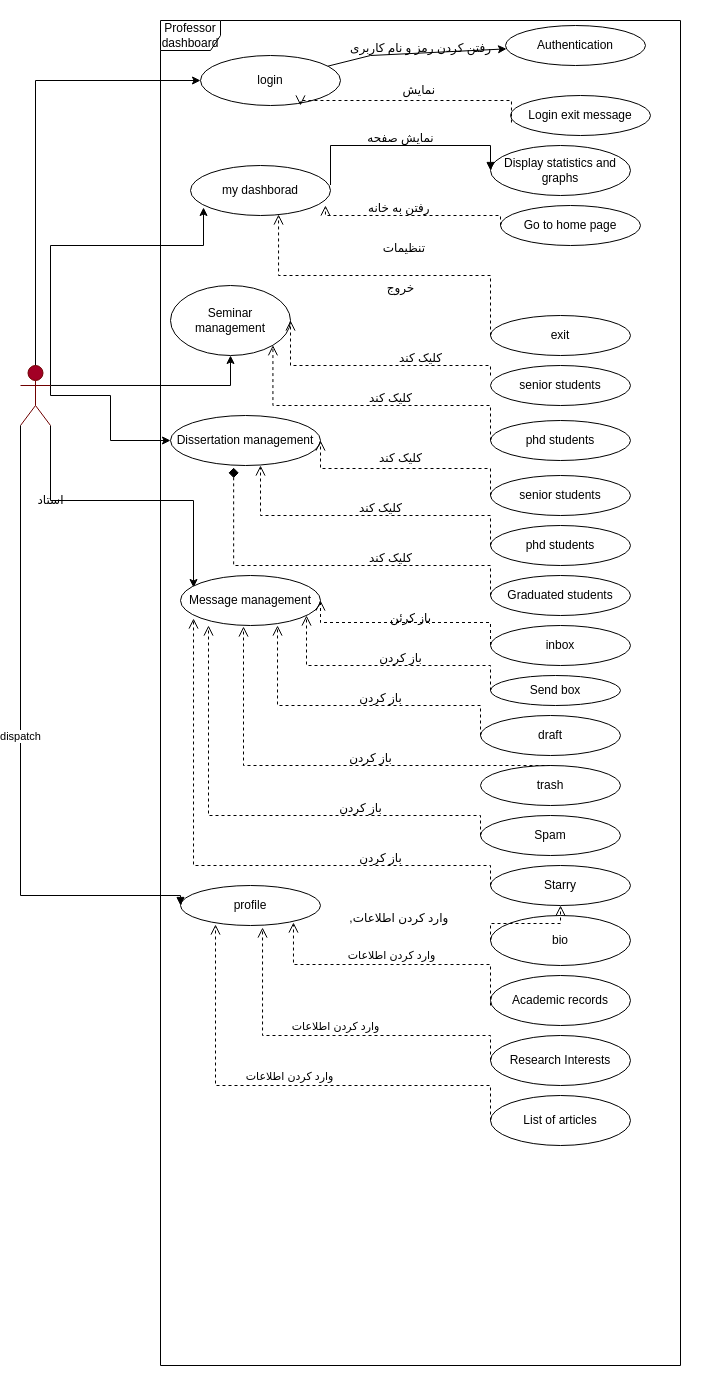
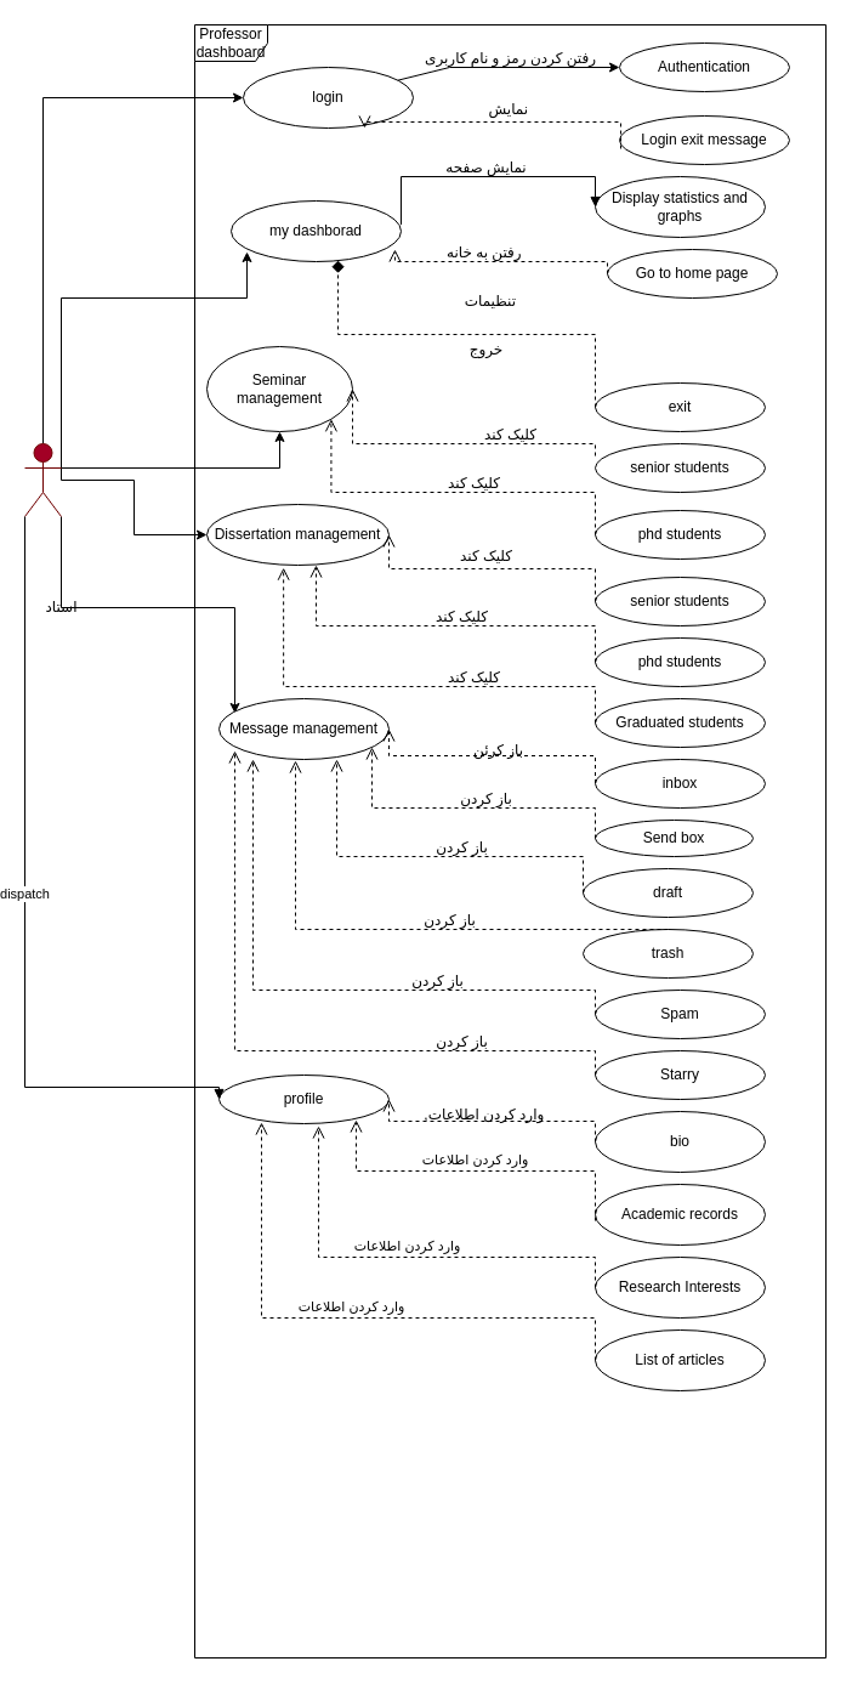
- <mxCell id="10" value="Authentication" style="ellipse;whiteSpace=wrap;html=1;" vertex="1" parent="1"><mxGeometry x="505" y="25" width="140" height="40" as="geometry" /></mxCell>
+ <mxCell id="10" value="Authentication" style="ellipse;whiteSpace=wrap;html=1;" vertex="1" parent="1"><mxGeometry x="510" y="35" width="140" height="40" as="geometry" /></mxCell>
- <mxCell id="19" value="" style="html=1;verticalAlign=bottom;endArrow=open;dashed=1;endSize=8;edgeStyle=elbowEdgeStyle;elbow=vertical;curved=0;rounded=0;entryX=0.629;entryY=0.98;entryDx=0;entryDy=0;entryPerimeter=0;exitX=0;exitY=0.5;exitDx=0;exitDy=0;" edge="1" parent="1" source="18" target="14"><mxGeometry x="0.021" y="30" relative="1" as="geometry"><mxPoint x="390" y="334.5" as="sourcePoint" /><mxPoint x="310" y="334.5" as="targetPoint" /><Array as="points"><mxPoint x="290" y="275" /></Array><mxPoint as="offset" /></mxGeometry></mxCell>
+ <mxCell id="19" value="" style="html=1;verticalAlign=bottom;endArrow=diamond;dashed=1;endSize=8;edgeStyle=elbowEdgeStyle;elbow=vertical;curved=0;rounded=0;entryX=0.629;entryY=0.98;entryDx=0;entryDy=0;entryPerimeter=0;exitX=0;exitY=0.5;exitDx=0;exitDy=0;" edge="1" parent="1" source="18" target="14"><mxGeometry x="0.021" y="30" relative="1" as="geometry"><mxPoint x="390" y="334.5" as="sourcePoint" /><mxPoint x="310" y="334.5" as="targetPoint" /><Array as="points"><mxPoint x="290" y="275" /></Array><mxPoint as="offset" /></mxGeometry></mxCell>
- <mxCell id="31" value="" style="html=1;verticalAlign=bottom;endArrow=diamond;dashed=1;endSize=8;edgeStyle=elbowEdgeStyle;elbow=vertical;curved=0;rounded=0;entryX=0.421;entryY=1.043;entryDx=0;entryDy=0;entryPerimeter=0;exitX=0;exitY=0.5;exitDx=0;exitDy=0;" edge="1" parent="1" source="29" target="26"><mxGeometry relative="1" as="geometry"><mxPoint x="420" y="575" as="sourcePoint" /><mxPoint x="340" y="575" as="targetPoint" /><Array as="points"><mxPoint x="390" y="565" /><mxPoint x="220" y="555" /><mxPoint x="410" y="555" /></Array></mxGeometry></mxCell>
+ <mxCell id="31" value="" style="html=1;verticalAlign=bottom;endArrow=open;dashed=1;endSize=8;edgeStyle=elbowEdgeStyle;elbow=vertical;curved=0;rounded=0;entryX=0.421;entryY=1.043;entryDx=0;entryDy=0;entryPerimeter=0;exitX=0;exitY=0.5;exitDx=0;exitDy=0;" edge="1" parent="1" source="29" target="26"><mxGeometry relative="1" as="geometry"><mxPoint x="420" y="575" as="sourcePoint" /><mxPoint x="340" y="575" as="targetPoint" /><Array as="points"><mxPoint x="390" y="565" /><mxPoint x="220" y="555" /><mxPoint x="410" y="555" /></Array></mxGeometry></mxCell>
- <mxCell id="35" value="Spam" style="ellipse;whiteSpace=wrap;html=1;" vertex="1" parent="1"><mxGeometry x="480" y="815" width="140" height="40" as="geometry" /></mxCell>
+ <mxCell id="35" value="Spam" style="ellipse;whiteSpace=wrap;html=1;" vertex="1" parent="1"><mxGeometry x="490" y="815" width="140" height="40" as="geometry" /></mxCell>
- <mxCell id="70" value="" style="html=1;verticalAlign=bottom;endArrow=open;dashed=1;endSize=8;edgeStyle=elbowEdgeStyle;elbow=vertical;curved=0;rounded=0;exitX=0;exitY=0.5;exitDx=0;exitDy=0;" edge="1" parent="1" source="68" target="39"><mxGeometry x="0.044" y="-18" relative="1" as="geometry"><mxPoint x="480" y="939.5" as="sourcePoint" /><mxPoint x="400" y="939.5" as="targetPoint" /><mxPoint as="offset" /></mxGeometry></mxCell>
+ <mxCell id="70" value="" style="html=1;verticalAlign=bottom;endArrow=open;dashed=1;endSize=8;edgeStyle=elbowEdgeStyle;elbow=vertical;curved=0;rounded=0;entryX=1;entryY=0.5;entryDx=0;entryDy=0;exitX=0;exitY=0.5;exitDx=0;exitDy=0;" edge="1" parent="1" source="68" target="64"><mxGeometry x="0.044" y="-18" relative="1" as="geometry"><mxPoint x="480" y="939.5" as="sourcePoint" /><mxPoint x="400" y="939.5" as="targetPoint" /><mxPoint as="offset" /></mxGeometry></mxCell>
